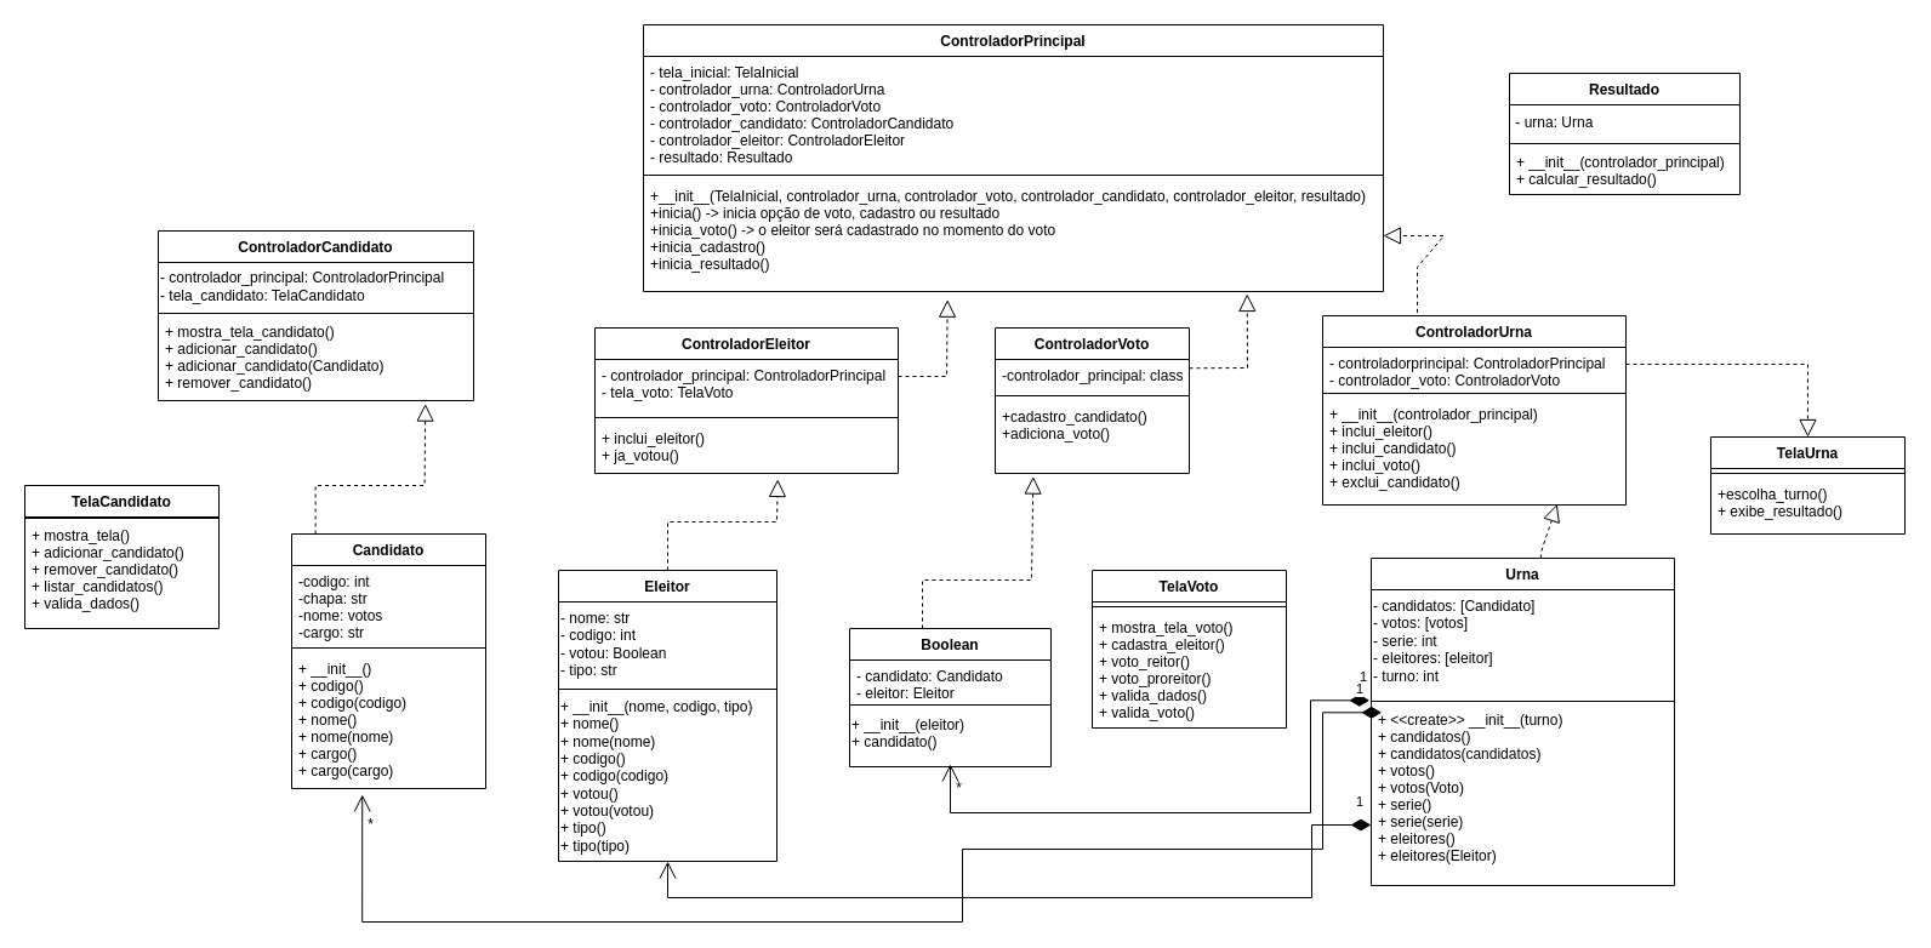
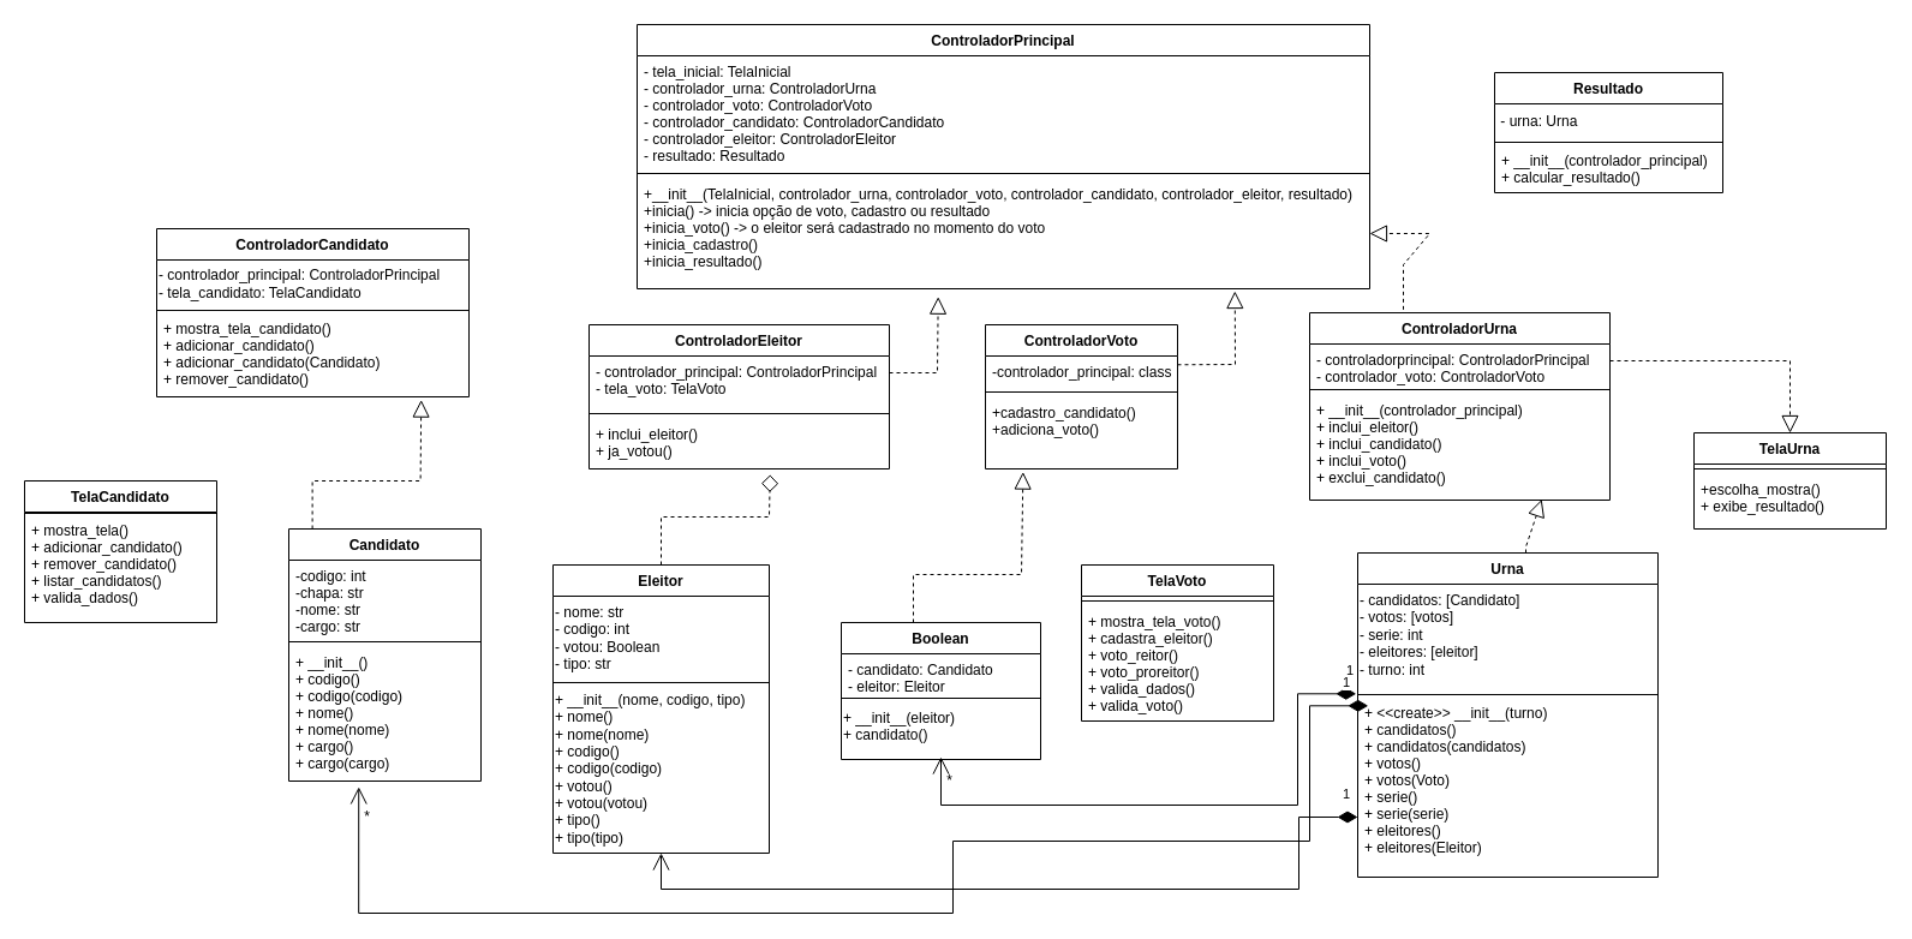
- <mxCell id="20" value="+escolha_turno()&#10;+ exibe_resultado()" style="text;strokeColor=none;fillColor=none;align=left;verticalAlign=top;spacingLeft=4;spacingRight=4;overflow=hidden;rotatable=0;points=[[0,0.5],[1,0.5]];portConstraint=eastwest;" parent="18" vertex="1"><mxGeometry y="34" width="160" height="46" as="geometry" /></mxCell>
+ <mxCell id="20" value="+escolha_mostra()&#10;+ exibe_resultado()" style="text;strokeColor=none;fillColor=none;align=left;verticalAlign=top;spacingLeft=4;spacingRight=4;overflow=hidden;rotatable=0;points=[[0,0.5],[1,0.5]];portConstraint=eastwest;" parent="18" vertex="1"><mxGeometry y="34" width="160" height="46" as="geometry" /></mxCell>
- <mxCell id="59" value="" style="endArrow=block;dashed=1;endFill=0;endSize=12;html=1;rounded=0;entryX=0.603;entryY=1.118;entryDx=0;entryDy=0;entryPerimeter=0;exitX=0.5;exitY=0;exitDx=0;exitDy=0;" edge="1" parent="1" source="10" target="48"><mxGeometry width="160" relative="1" as="geometry"><mxPoint x="540" y="420" as="sourcePoint" /><mxPoint x="700" y="420" as="targetPoint" /><Array as="points"><mxPoint x="550" y="430" /><mxPoint x="640" y="430" /></Array></mxGeometry></mxCell>
+ <mxCell id="59" value="" style="endArrow=diamond;dashed=1;endFill=0;endSize=12;html=1;rounded=0;entryX=0.603;entryY=1.118;entryDx=0;entryDy=0;entryPerimeter=0;exitX=0.5;exitY=0;exitDx=0;exitDy=0;" edge="1" parent="1" source="10" target="48"><mxGeometry width="160" relative="1" as="geometry"><mxPoint x="540" y="420" as="sourcePoint" /><mxPoint x="700" y="420" as="targetPoint" /><Array as="points"><mxPoint x="550" y="430" /><mxPoint x="640" y="430" /></Array></mxGeometry></mxCell>
- <mxCell id="39" value="-codigo: int&#10;-chapa: str&#10;-nome: votos&#10;-cargo: str" style="text;strokeColor=none;fillColor=none;align=left;verticalAlign=top;spacingLeft=4;spacingRight=4;overflow=hidden;rotatable=0;points=[[0,0.5],[1,0.5]];portConstraint=eastwest;" parent="38" vertex="1"><mxGeometry y="26" width="160" height="64" as="geometry" /></mxCell>
+ <mxCell id="39" value="-codigo: int&#10;-chapa: str&#10;-nome: str&#10;-cargo: str" style="text;strokeColor=none;fillColor=none;align=left;verticalAlign=top;spacingLeft=4;spacingRight=4;overflow=hidden;rotatable=0;points=[[0,0.5],[1,0.5]];portConstraint=eastwest;" parent="38" vertex="1"><mxGeometry y="26" width="160" height="64" as="geometry" /></mxCell>
